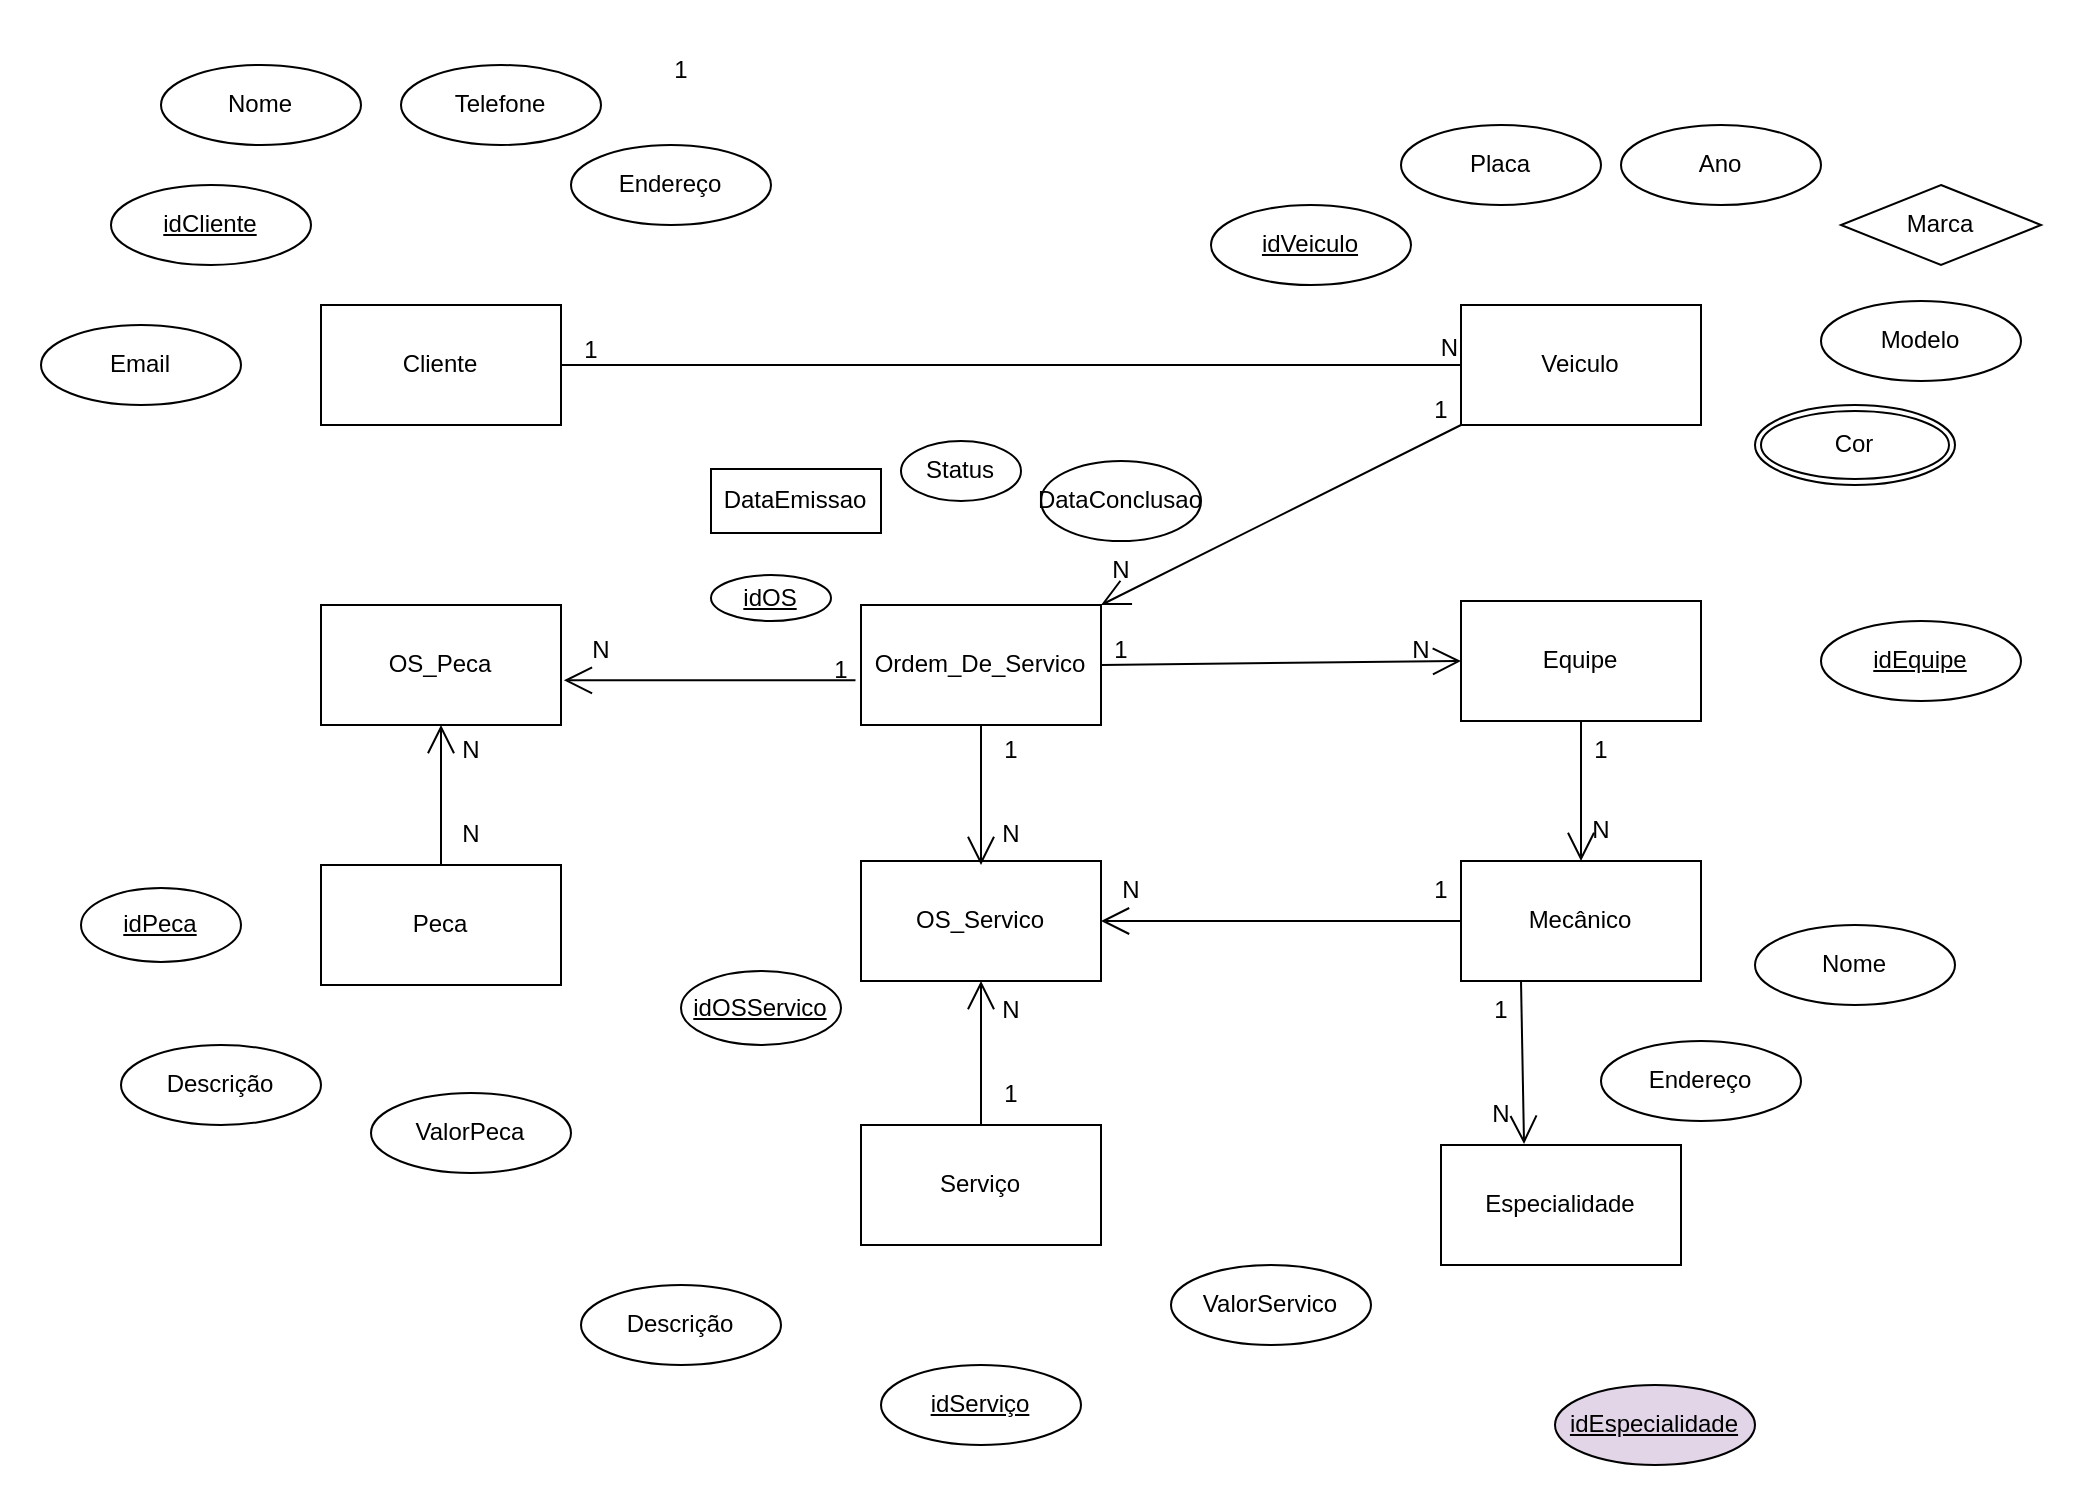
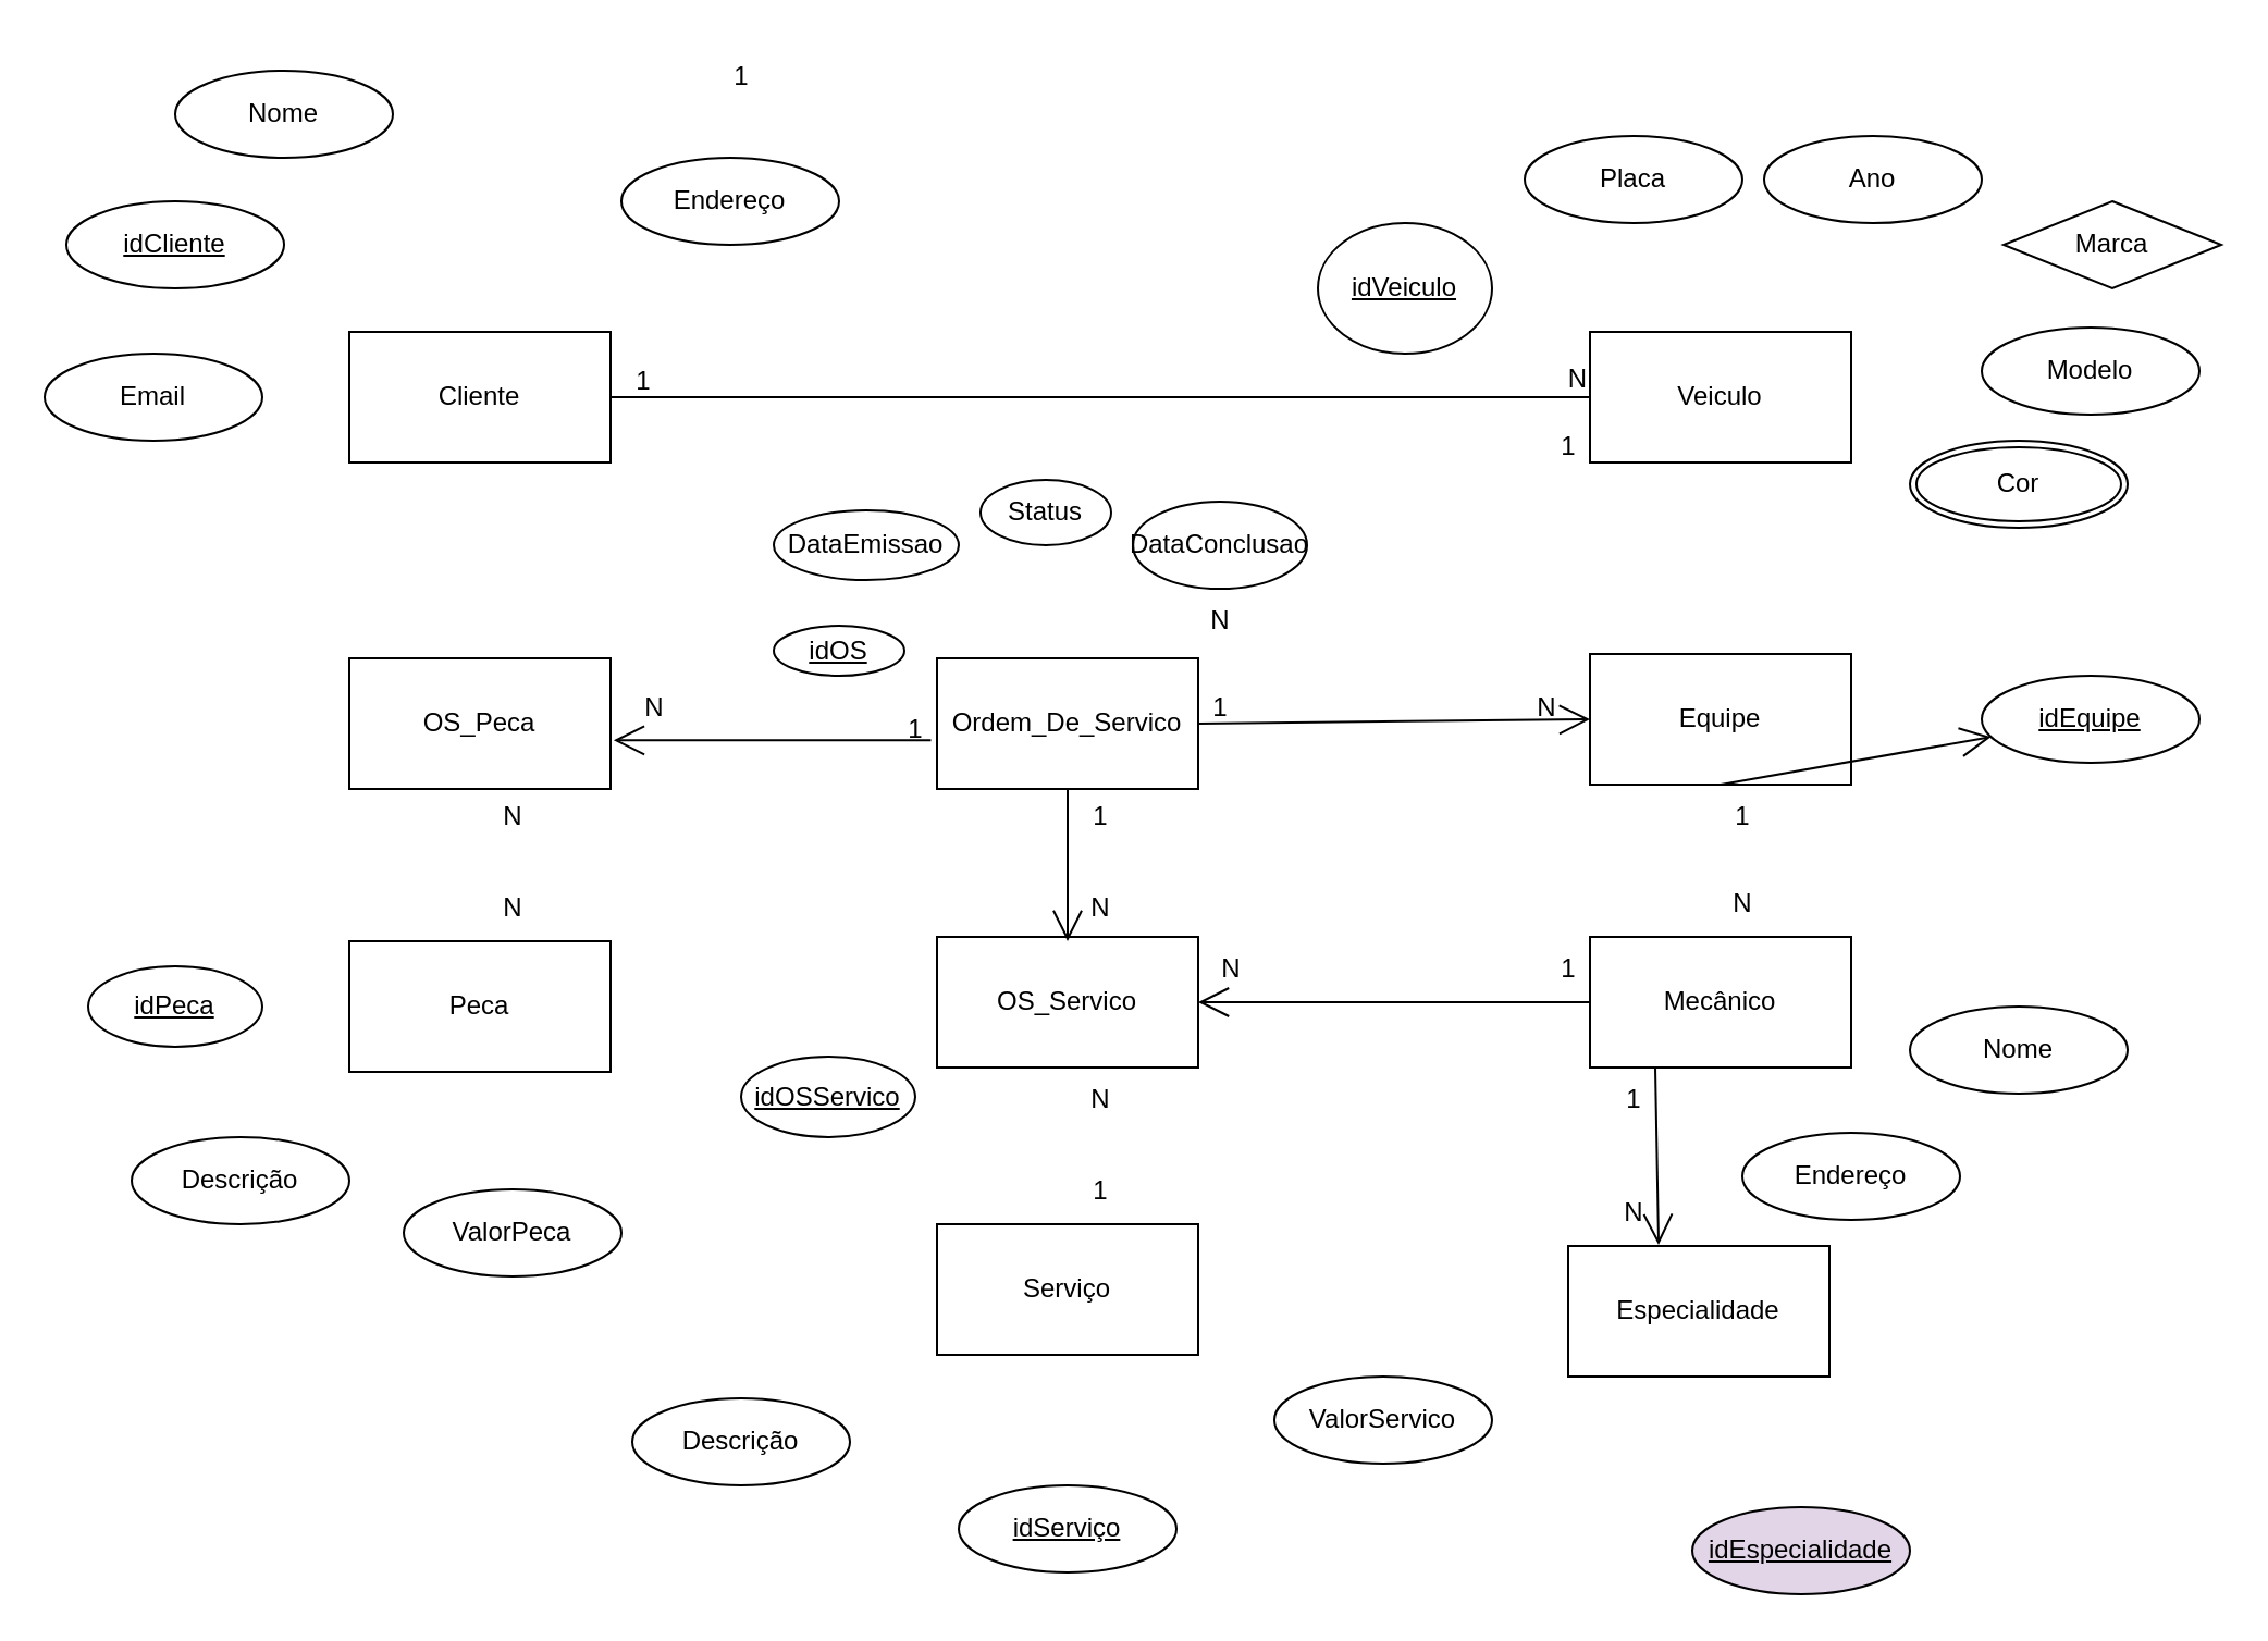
- <mxCell id="41" value="Telefone" style="ellipse;whiteSpace=wrap;html=1;align=center;" vertex="1" parent="1"><mxGeometry x="200" y="32" width="100" height="40" as="geometry" /></mxCell>
- <mxCell id="39" value="idCliente" style="ellipse;whiteSpace=wrap;html=1;align=center;fontStyle=4;" vertex="1" parent="1"><mxGeometry x="55" y="92" width="100" height="40" as="geometry" /></mxCell>
+ <mxCell id="39" value="idCliente" style="ellipse;whiteSpace=wrap;html=1;align=center;fontStyle=4;" vertex="1" parent="1"><mxGeometry x="30" y="92" width="100" height="40" as="geometry" /></mxCell>
- <mxCell id="44" value="idVeiculo" style="ellipse;whiteSpace=wrap;html=1;align=center;fontStyle=4;" vertex="1" parent="1"><mxGeometry x="605" y="102" width="100" height="40" as="geometry" /></mxCell>
+ <mxCell id="44" value="idVeiculo" style="ellipse;whiteSpace=wrap;html=1;align=center;fontStyle=4;" vertex="1" parent="1"><mxGeometry x="605" y="102" width="80" height="60" as="geometry" /></mxCell>
- <mxCell id="51" value="DataEmissao" style="whiteSpace=wrap;html=1;align=center;rounded=0;" vertex="1" parent="1"><mxGeometry x="355" y="234" width="85" height="32" as="geometry" /></mxCell>
+ <mxCell id="51" value="DataEmissao" style="ellipse;whiteSpace=wrap;html=1;align=center;" vertex="1" parent="1"><mxGeometry x="355" y="234" width="85" height="32" as="geometry" /></mxCell>
- <mxCell id="14" value="" style="endArrow=open;endFill=1;endSize=12;html=1;rounded=0;exitX=0;exitY=1;exitDx=0;exitDy=0;entryX=1;entryY=0;entryDx=0;entryDy=0;" edge="1" parent="1" source="3" target="4"><mxGeometry width="160" relative="1" as="geometry"><mxPoint x="370" y="332" as="sourcePoint" /><mxPoint x="530" y="332" as="targetPoint" /></mxGeometry></mxCell>
- <mxCell id="26" value="" style="endArrow=open;endFill=1;endSize=12;html=1;rounded=0;exitX=0.5;exitY=1;exitDx=0;exitDy=0;entryX=0.5;entryY=0;entryDx=0;entryDy=0;" edge="1" parent="1" source="6" target="11"><mxGeometry width="160" relative="1" as="geometry"><mxPoint x="560" y="342" as="sourcePoint" /><mxPoint x="740" y="340" as="targetPoint" /></mxGeometry></mxCell>
+ <mxCell id="26" value="" style="endArrow=open;endFill=1;endSize=12;html=1;rounded=0;exitX=0.5;exitY=1;exitDx=0;exitDy=0;" edge="1" parent="1" source="6" target="54"><mxGeometry width="160" relative="1" as="geometry"><mxPoint x="560" y="342" as="sourcePoint" /><mxPoint x="740" y="340" as="targetPoint" /></mxGeometry></mxCell>
- <mxCell id="37" value="" style="endArrow=open;endFill=1;endSize=12;html=1;rounded=0;entryX=0.5;entryY=1;entryDx=0;entryDy=0;exitX=0.5;exitY=0;exitDx=0;exitDy=0;" edge="1" parent="1" source="5" target="7"><mxGeometry width="160" relative="1" as="geometry"><mxPoint x="186.65" y="647.25" as="sourcePoint" /><mxPoint x="263.35" y="402" as="targetPoint" /></mxGeometry></mxCell>
- <mxCell id="27" value="" style="endArrow=open;endFill=1;endSize=12;html=1;rounded=0;exitX=0.5;exitY=0;exitDx=0;exitDy=0;entryX=0.5;entryY=1;entryDx=0;entryDy=0;" edge="1" parent="1" source="12" target="20"><mxGeometry width="160" relative="1" as="geometry"><mxPoint x="800" y="370" as="sourcePoint" /><mxPoint x="420" y="542" as="targetPoint" /></mxGeometry></mxCell>
